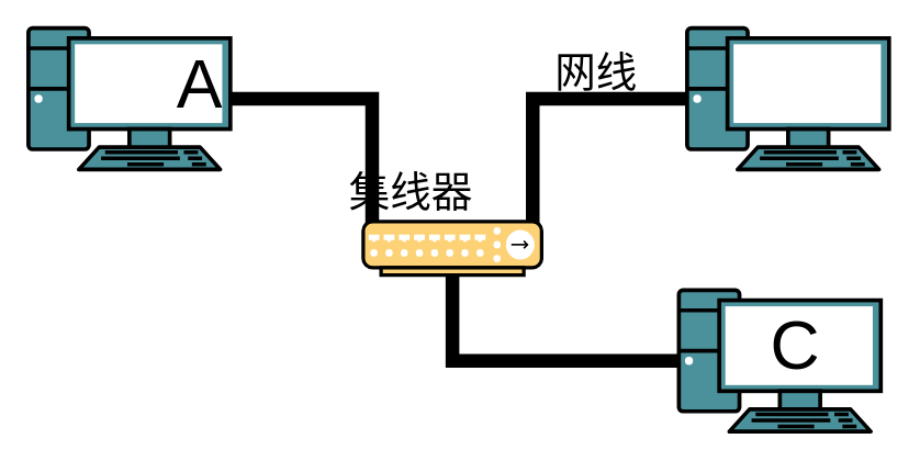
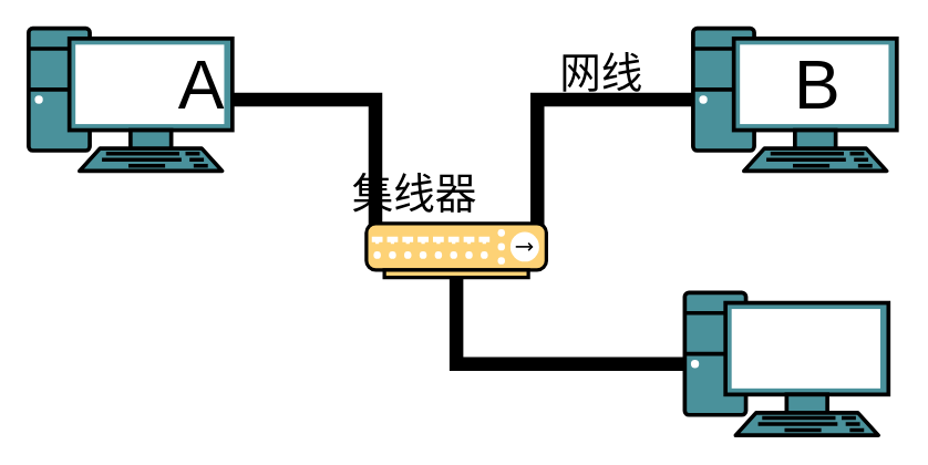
+ <mxCell id="7" value="&lt;font style=&quot;font-size: 50px&quot;&gt;B&lt;/font&gt;" style="text;html=1;strokeColor=none;fillColor=none;align=center;verticalAlign=middle;whiteSpace=wrap;rounded=0;" parent="1" vertex="1"><mxGeometry x="570" y="50" width="40" height="20" as="geometry" /></mxCell>
- <mxCell id="11" value="&lt;span style=&quot;font-size: 50px&quot;&gt;C&lt;br&gt;&lt;/span&gt;" style="text;html=1;strokeColor=none;fillColor=none;align=center;verticalAlign=middle;whiteSpace=wrap;rounded=0;" parent="1" vertex="1"><mxGeometry x="559" y="241" width="40" height="20" as="geometry" /></mxCell>
